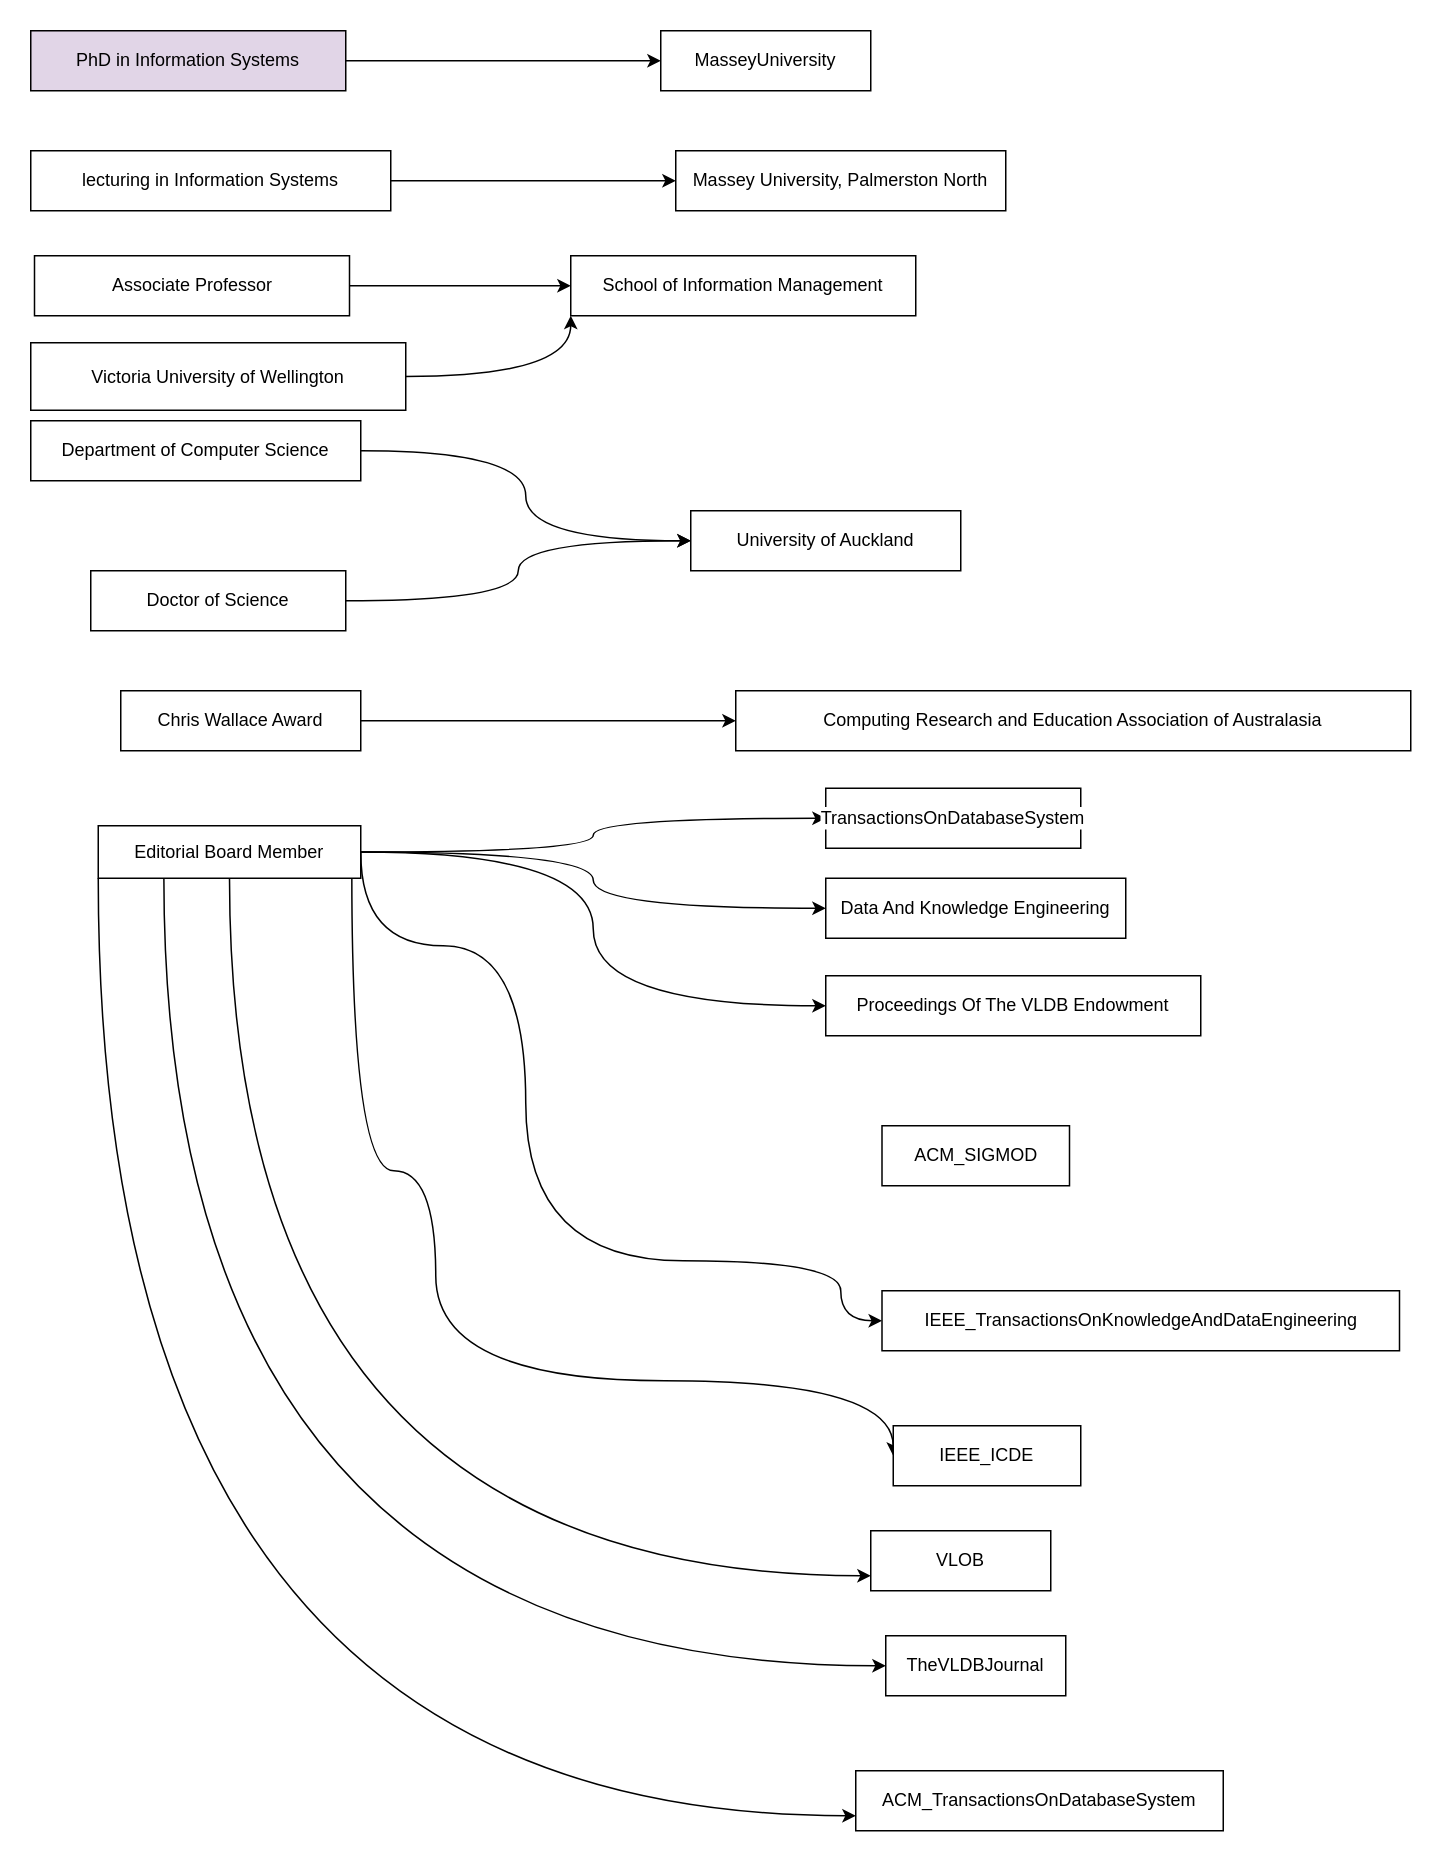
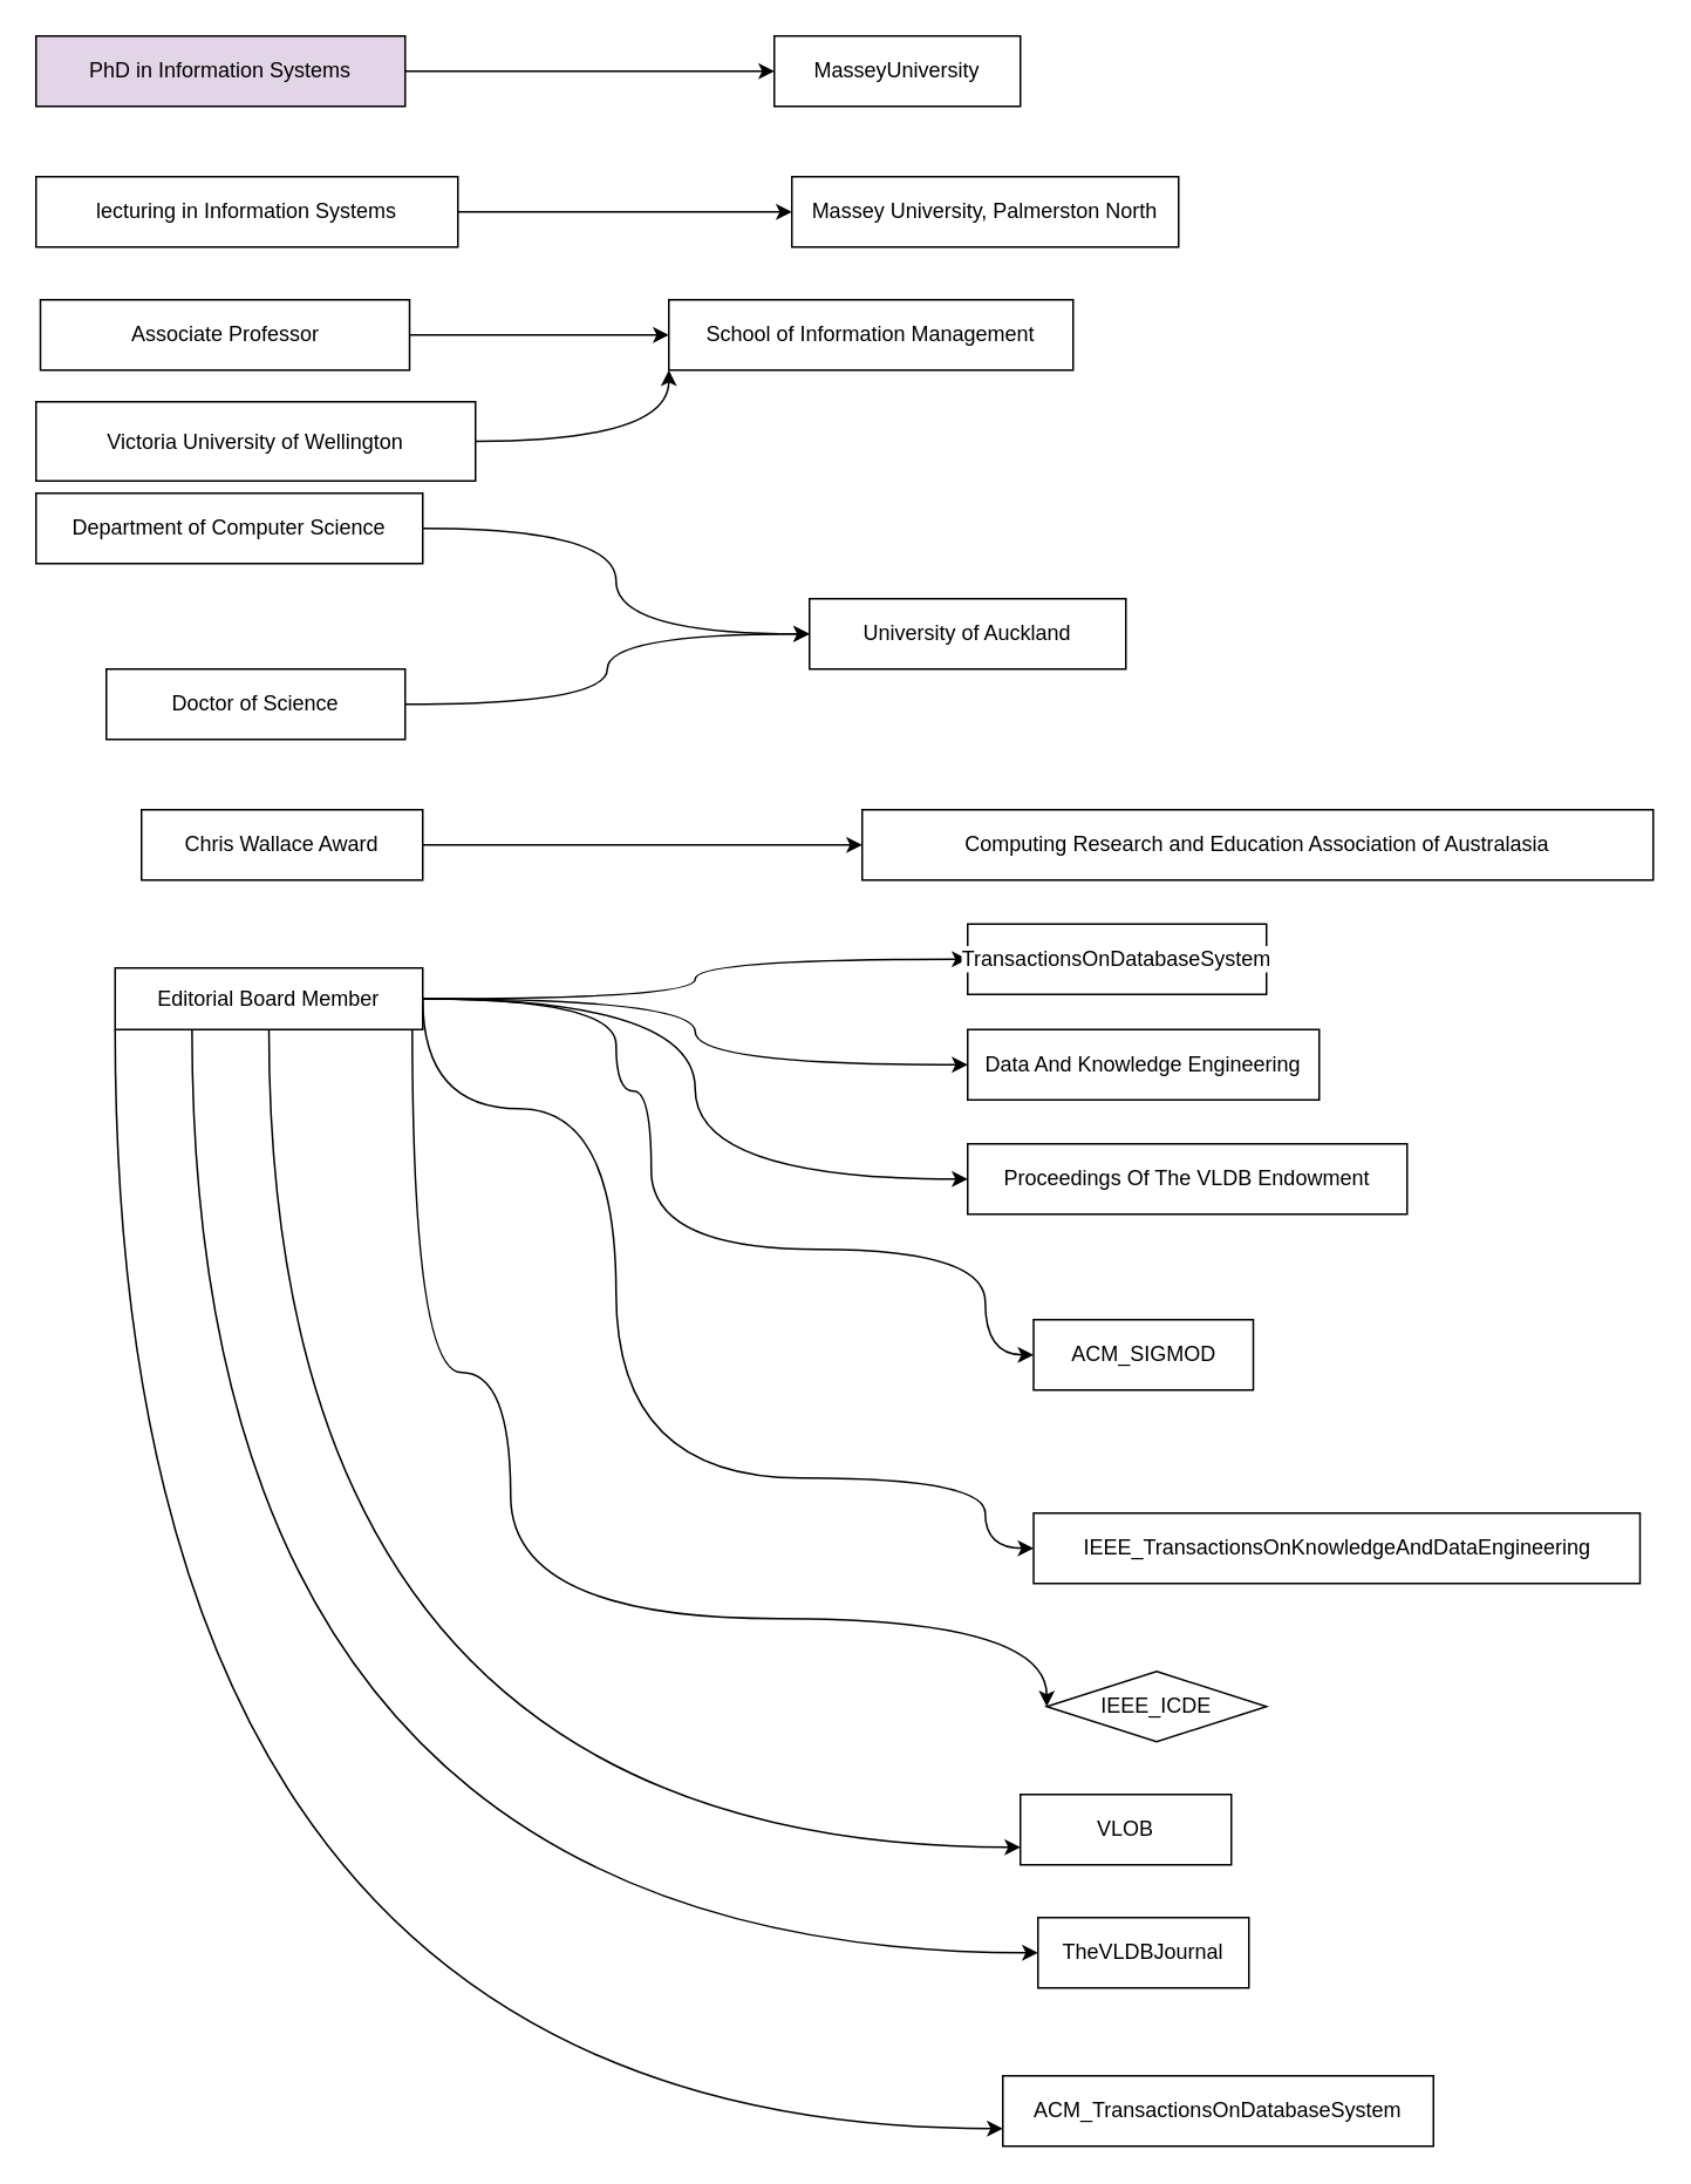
+ <mxCell id="2" style="edgeStyle=orthogonalEdgeStyle;rounded=0;orthogonalLoop=1;jettySize=auto;html=1;exitX=1;exitY=0.5;exitDx=0;exitDy=0;entryX=0;entryY=0.5;entryDx=0;entryDy=0;fontFamily=Helvetica;fontSize=12;fontColor=default;curved=1;" parent="1" source="23" target="24" edge="1"><mxGeometry relative="1" as="geometry"><Array as="points"><mxPoint x="350" y="568" /><mxPoint x="350" y="620" /><mxPoint x="370" y="620" /><mxPoint x="370" y="710" /><mxPoint x="560" y="710" /><mxPoint x="560" y="770" /></Array></mxGeometry></mxCell>
- <mxCell id="26" value="IEEE_ICDE" style="rounded=0;whiteSpace=wrap;html=1;strokeColor=default;align=center;verticalAlign=middle;fontFamily=Helvetica;fontSize=12;fontColor=default;fillColor=default;" parent="1" vertex="1"><mxGeometry x="595" y="950" width="125" height="40" as="geometry" /></mxCell>
+ <mxCell id="26" value="IEEE_ICDE" style="rhombus;whiteSpace=wrap;html=1;strokeColor=default;align=center;verticalAlign=middle;fontFamily=Helvetica;fontSize=12;fontColor=default;fillColor=default;" parent="1" vertex="1"><mxGeometry x="595" y="950" width="125" height="40" as="geometry" /></mxCell>
